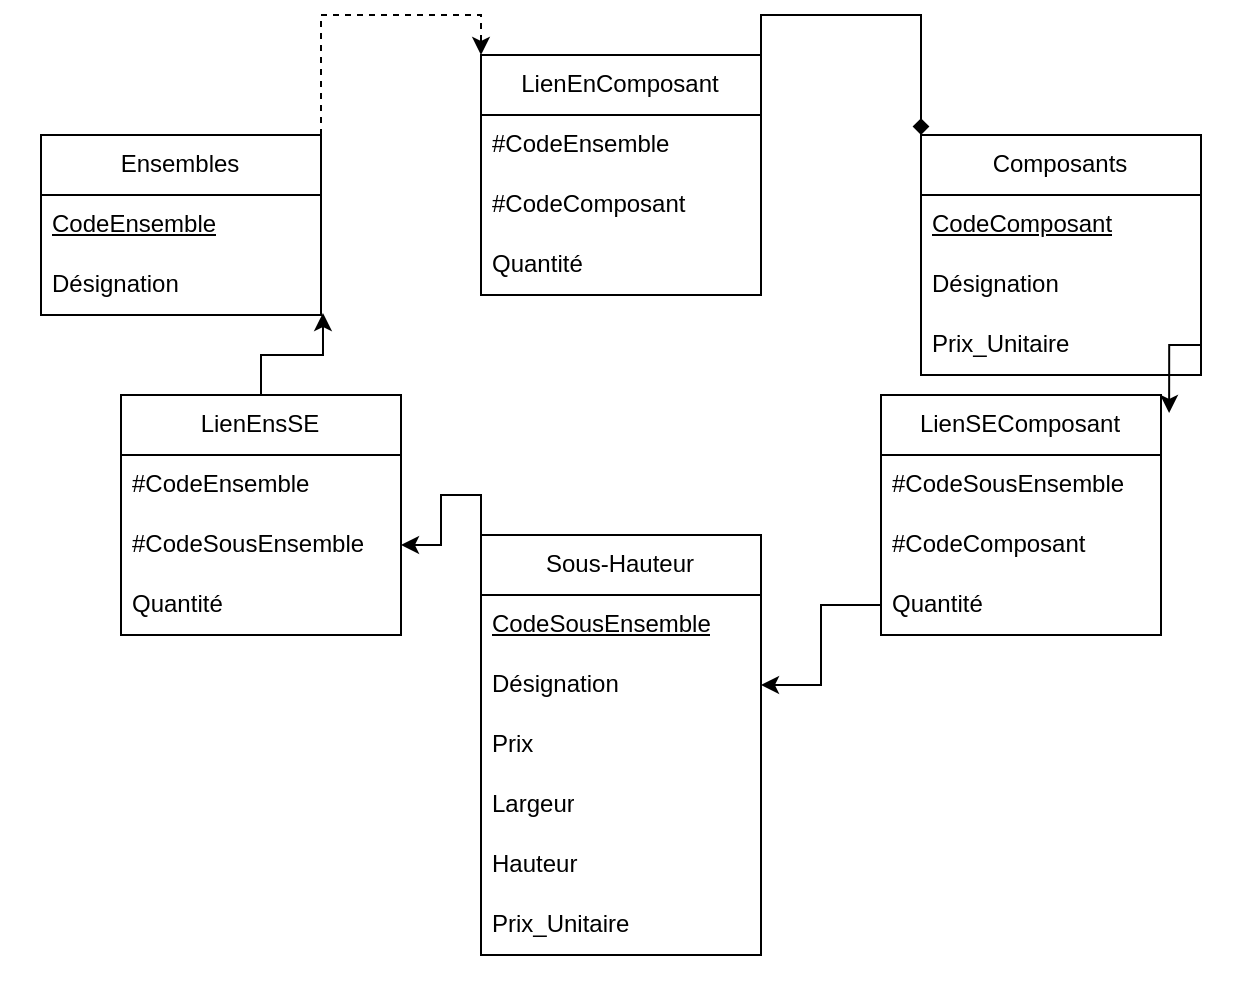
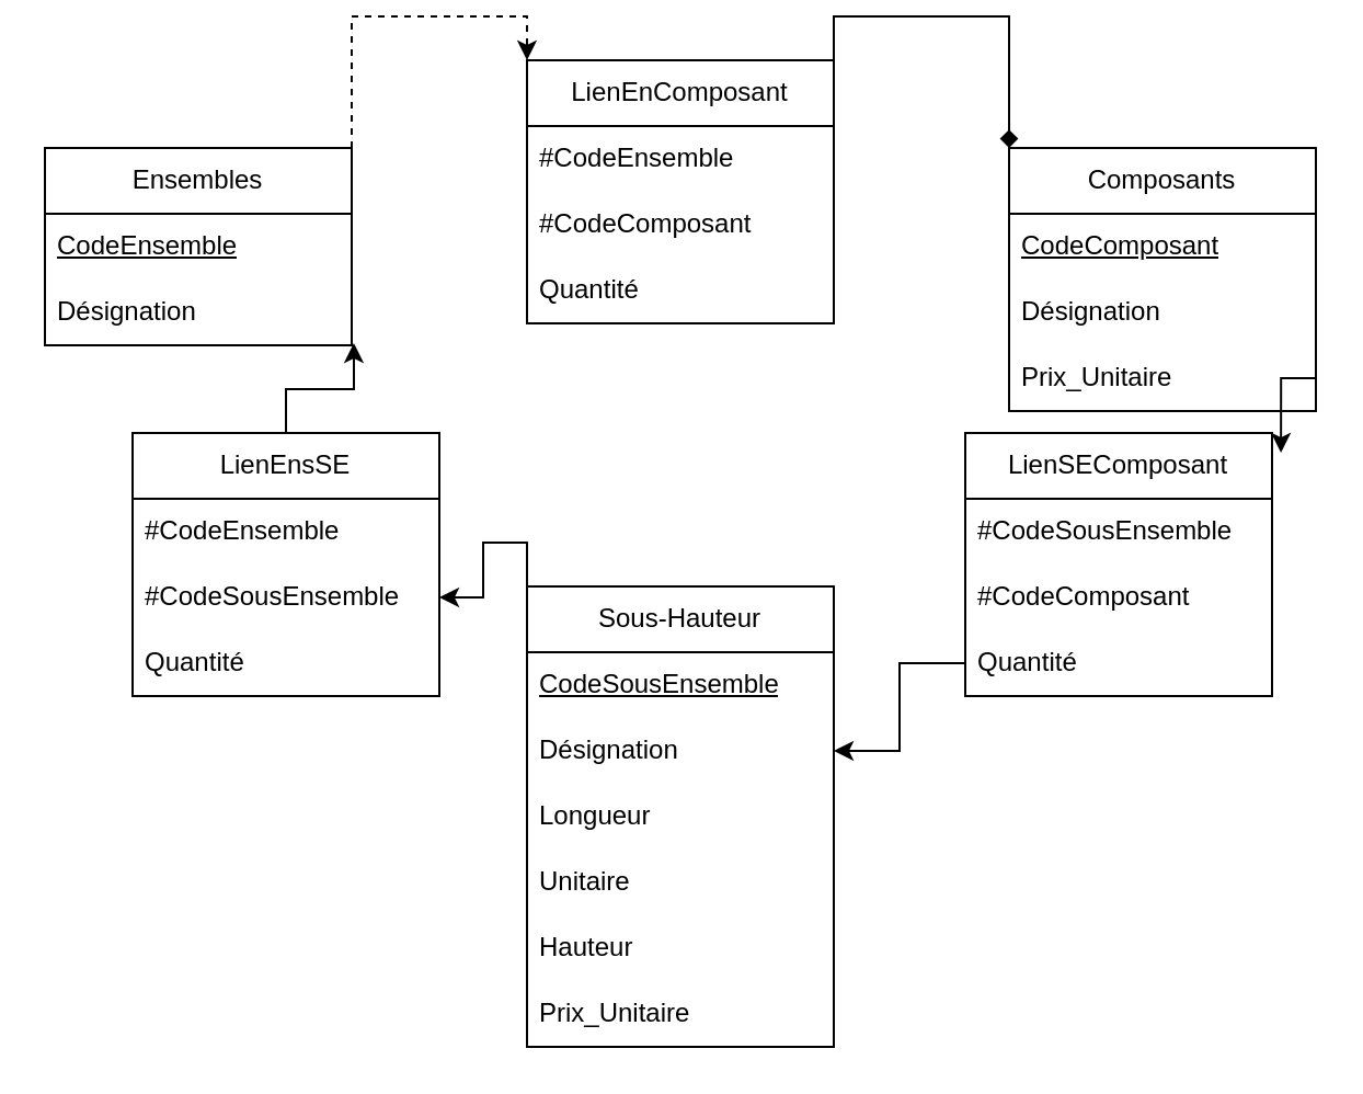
- <mxCell id="10" value="Prix" style="text;strokeColor=none;fillColor=none;align=left;verticalAlign=middle;spacingLeft=4;spacingRight=4;overflow=hidden;points=[[0,0.5],[1,0.5]];portConstraint=eastwest;rotatable=0;whiteSpace=wrap;html=1;" vertex="1" parent="7"><mxGeometry y="90" width="140" height="30" as="geometry" /></mxCell>
+ <mxCell id="10" value="Longueur" style="text;strokeColor=none;fillColor=none;align=left;verticalAlign=middle;spacingLeft=4;spacingRight=4;overflow=hidden;points=[[0,0.5],[1,0.5]];portConstraint=eastwest;rotatable=0;whiteSpace=wrap;html=1;" vertex="1" parent="7"><mxGeometry y="90" width="140" height="30" as="geometry" /></mxCell>
- <mxCell id="11" value="Largeur" style="text;strokeColor=none;fillColor=none;align=left;verticalAlign=middle;spacingLeft=4;spacingRight=4;overflow=hidden;points=[[0,0.5],[1,0.5]];portConstraint=eastwest;rotatable=0;whiteSpace=wrap;html=1;" vertex="1" parent="7"><mxGeometry y="120" width="140" height="30" as="geometry" /></mxCell>
+ <mxCell id="11" value="Unitaire" style="text;strokeColor=none;fillColor=none;align=left;verticalAlign=middle;spacingLeft=4;spacingRight=4;overflow=hidden;points=[[0,0.5],[1,0.5]];portConstraint=eastwest;rotatable=0;whiteSpace=wrap;html=1;" vertex="1" parent="7"><mxGeometry y="120" width="140" height="30" as="geometry" /></mxCell>
